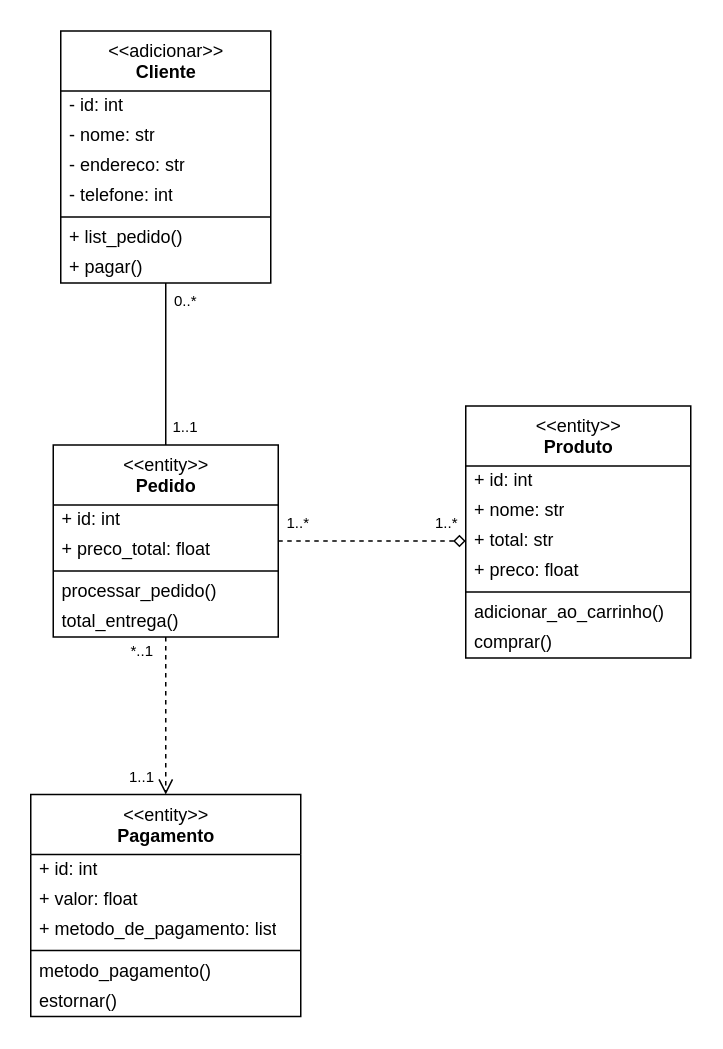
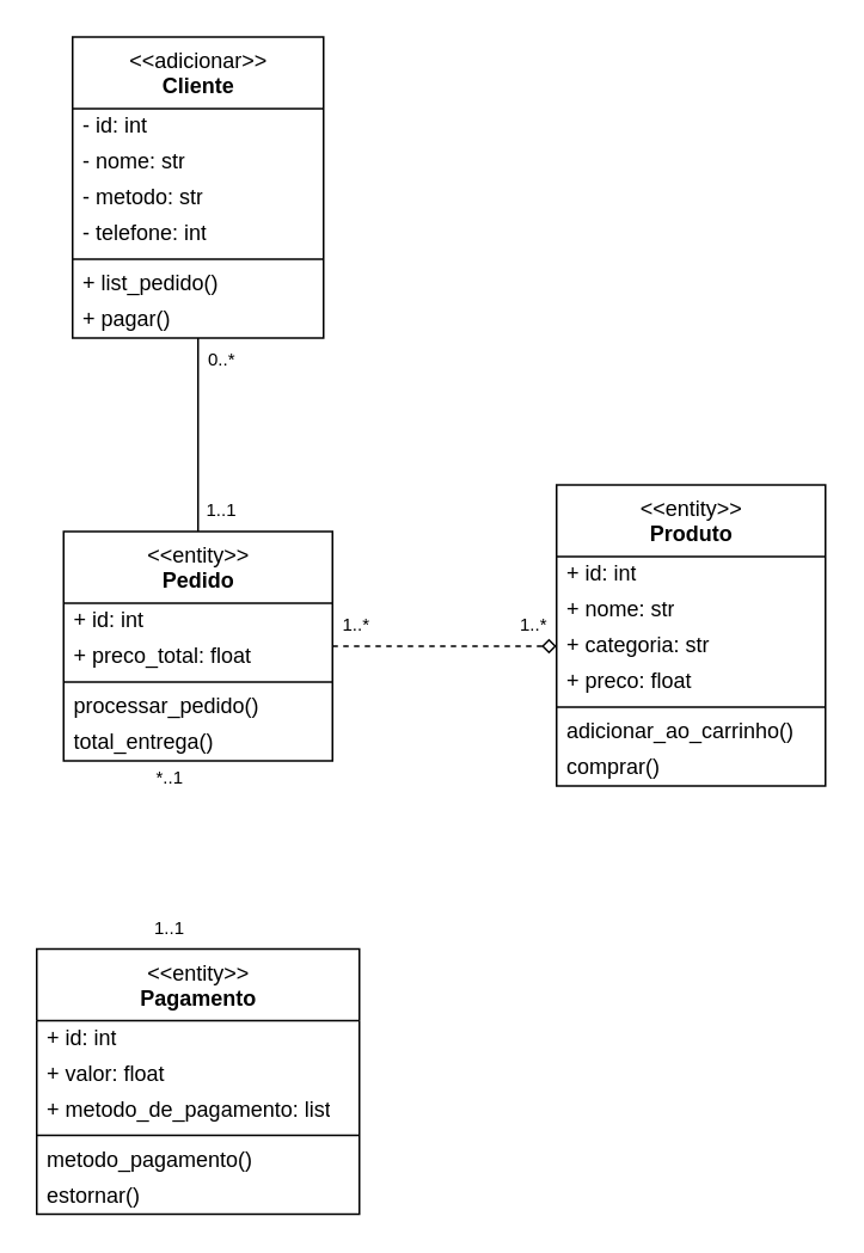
- <mxCell id="5" value="- endereco: str" style="text;html=1;strokeColor=none;fillColor=none;align=left;verticalAlign=middle;spacingLeft=4;spacingRight=4;overflow=hidden;rotatable=0;points=[[0,0.5],[1,0.5]];portConstraint=eastwest;" vertex="1" parent="2"><mxGeometry y="80" width="140" height="20" as="geometry" /></mxCell>
+ <mxCell id="5" value="- metodo: str" style="text;html=1;strokeColor=none;fillColor=none;align=left;verticalAlign=middle;spacingLeft=4;spacingRight=4;overflow=hidden;rotatable=0;points=[[0,0.5],[1,0.5]];portConstraint=eastwest;" vertex="1" parent="2"><mxGeometry y="80" width="140" height="20" as="geometry" /></mxCell>
- <mxCell id="13" value="+ total: str" style="text;html=1;strokeColor=none;fillColor=none;align=left;verticalAlign=middle;spacingLeft=4;spacingRight=4;overflow=hidden;rotatable=0;points=[[0,0.5],[1,0.5]];portConstraint=eastwest;" vertex="1" parent="10"><mxGeometry y="80" width="150" height="20" as="geometry" /></mxCell>
+ <mxCell id="13" value="+ categoria: str" style="text;html=1;strokeColor=none;fillColor=none;align=left;verticalAlign=middle;spacingLeft=4;spacingRight=4;overflow=hidden;rotatable=0;points=[[0,0.5],[1,0.5]];portConstraint=eastwest;" vertex="1" parent="10"><mxGeometry y="80" width="150" height="20" as="geometry" /></mxCell>
- <mxCell id="37" value="" style="endArrow=open;startArrow=none;endFill=0;startFill=0;endSize=8;html=1;verticalAlign=bottom;labelBackgroundColor=none;strokeWidth=1;fontSize=10;entryX=0.5;entryY=0;entryDx=0;entryDy=0;jumpSize=3;dashed=1;" edge="1" parent="1" source="23" target="24"><mxGeometry width="160" relative="1" as="geometry"><mxPoint x="195" y="370" as="sourcePoint" /><mxPoint x="320" y="371" as="targetPoint" /></mxGeometry></mxCell>
